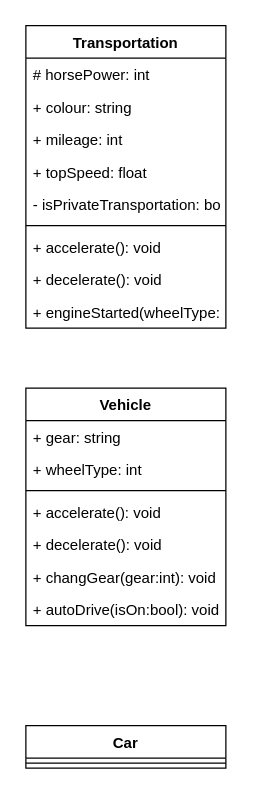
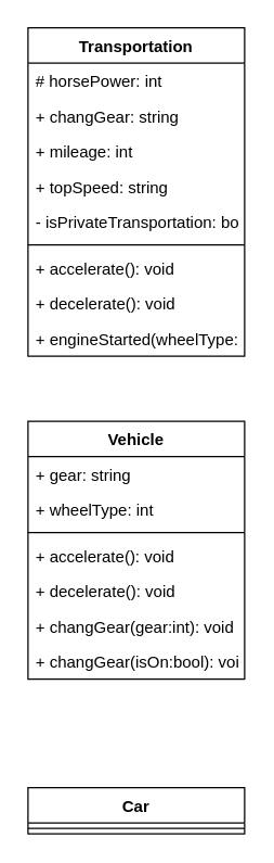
- <mxCell id="14" value="+ colour: string" style="text;strokeColor=none;fillColor=none;align=left;verticalAlign=top;spacingLeft=4;spacingRight=4;overflow=hidden;rotatable=0;points=[[0,0.5],[1,0.5]];portConstraint=eastwest;" vertex="1" parent="12"><mxGeometry y="52" width="160" height="26" as="geometry" /></mxCell>
+ <mxCell id="14" value="+ changGear: string" style="text;strokeColor=none;fillColor=none;align=left;verticalAlign=top;spacingLeft=4;spacingRight=4;overflow=hidden;rotatable=0;points=[[0,0.5],[1,0.5]];portConstraint=eastwest;" vertex="1" parent="12"><mxGeometry y="52" width="160" height="26" as="geometry" /></mxCell>
- <mxCell id="16" value="+ topSpeed: float" style="text;strokeColor=none;fillColor=none;align=left;verticalAlign=top;spacingLeft=4;spacingRight=4;overflow=hidden;rotatable=0;points=[[0,0.5],[1,0.5]];portConstraint=eastwest;" vertex="1" parent="12"><mxGeometry y="104" width="160" height="26" as="geometry" /></mxCell>
+ <mxCell id="16" value="+ topSpeed: string" style="text;strokeColor=none;fillColor=none;align=left;verticalAlign=top;spacingLeft=4;spacingRight=4;overflow=hidden;rotatable=0;points=[[0,0.5],[1,0.5]];portConstraint=eastwest;" vertex="1" parent="12"><mxGeometry y="104" width="160" height="26" as="geometry" /></mxCell>
- <mxCell id="9" value="+ autoDrive(isOn:bool): void" style="text;strokeColor=none;fillColor=none;align=left;verticalAlign=top;spacingLeft=4;spacingRight=4;overflow=hidden;rotatable=0;points=[[0,0.5],[1,0.5]];portConstraint=eastwest;" vertex="1" parent="2"><mxGeometry y="164" width="160" height="26" as="geometry" /></mxCell>
+ <mxCell id="9" value="+ changGear(isOn:bool): void" style="text;strokeColor=none;fillColor=none;align=left;verticalAlign=top;spacingLeft=4;spacingRight=4;overflow=hidden;rotatable=0;points=[[0,0.5],[1,0.5]];portConstraint=eastwest;" vertex="1" parent="2"><mxGeometry y="164" width="160" height="26" as="geometry" /></mxCell>
